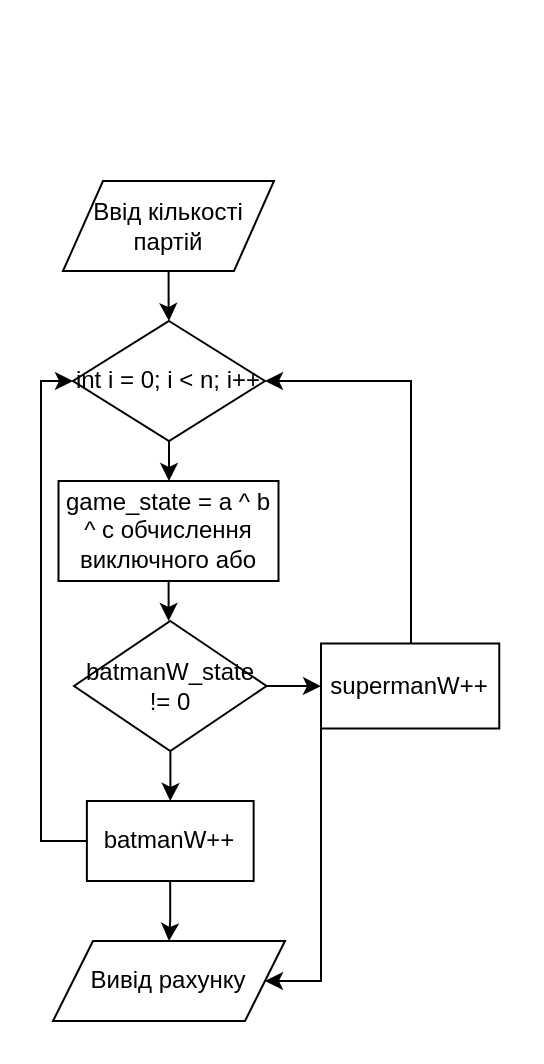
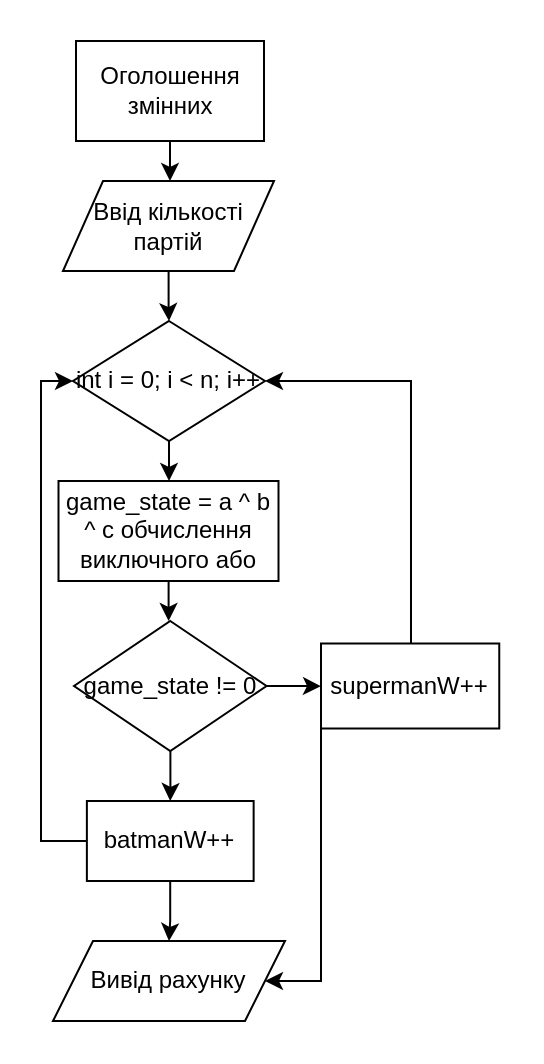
+ <mxCell id="3" value="Оголошення змінних" style="whiteSpace=wrap;html=1;" vertex="1" parent="1"><mxGeometry x="37.5" y="20" width="94" height="50" as="geometry" /></mxCell>
+ <mxCell id="2" value="" style="edgeStyle=orthogonalEdgeStyle;rounded=0;orthogonalLoop=1;jettySize=auto;html=1;" edge="1" parent="1" source="3" target="5"><mxGeometry relative="1" as="geometry" /></mxCell>
- <mxCell id="13" value="batmanW_state != 0" style="rhombus;whiteSpace=wrap;html=1;rounded=0;" vertex="1" parent="1"><mxGeometry x="36.5" y="310" width="96.25" height="65" as="geometry" /></mxCell>
+ <mxCell id="13" value="game_state != 0" style="rhombus;whiteSpace=wrap;html=1;rounded=0;" vertex="1" parent="1"><mxGeometry x="36.5" y="310" width="96.25" height="65" as="geometry" /></mxCell>
